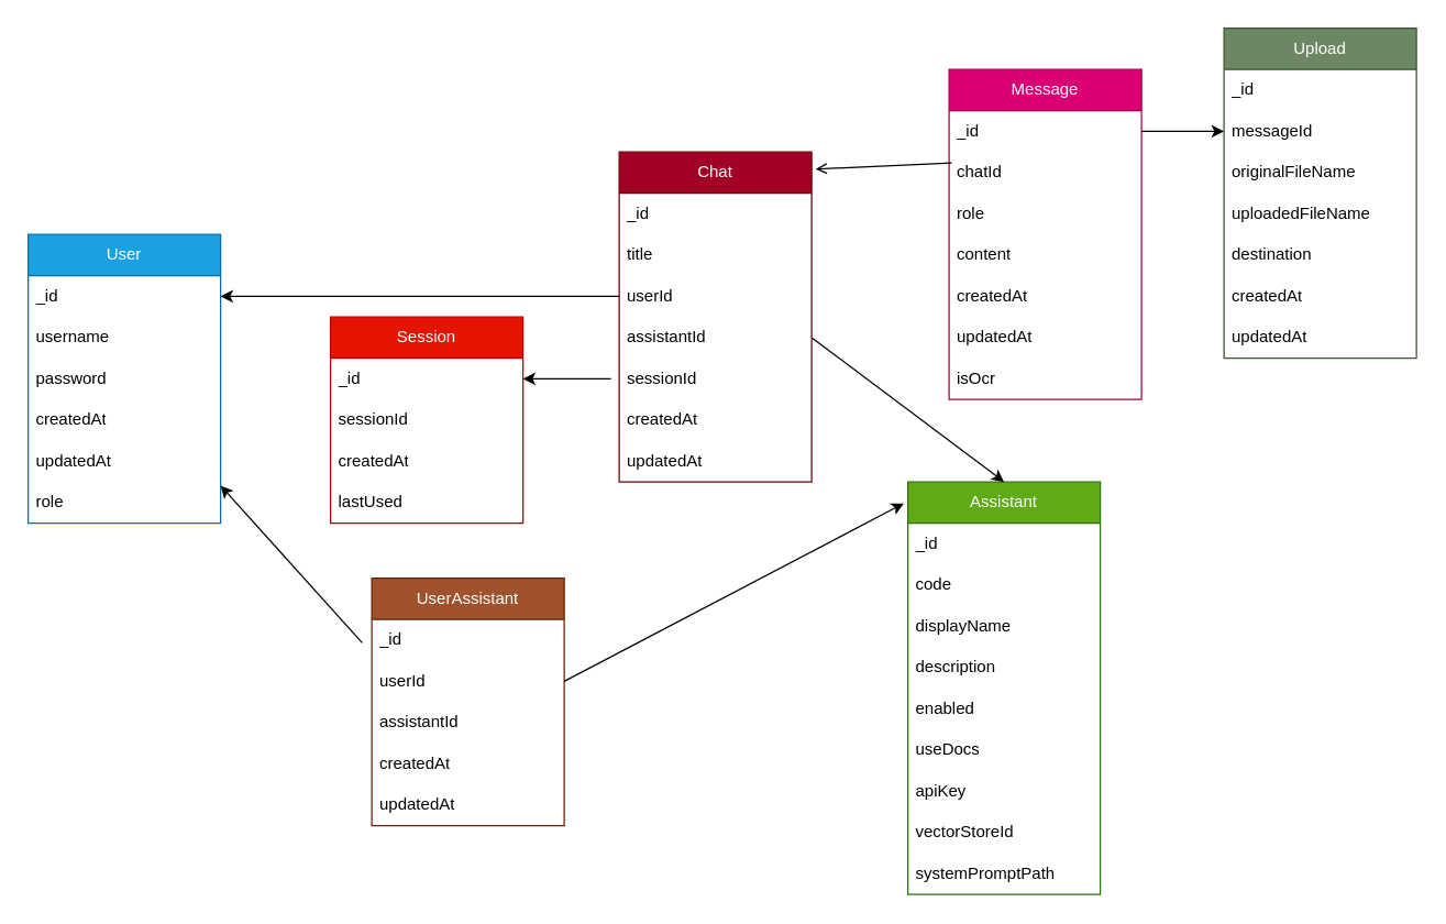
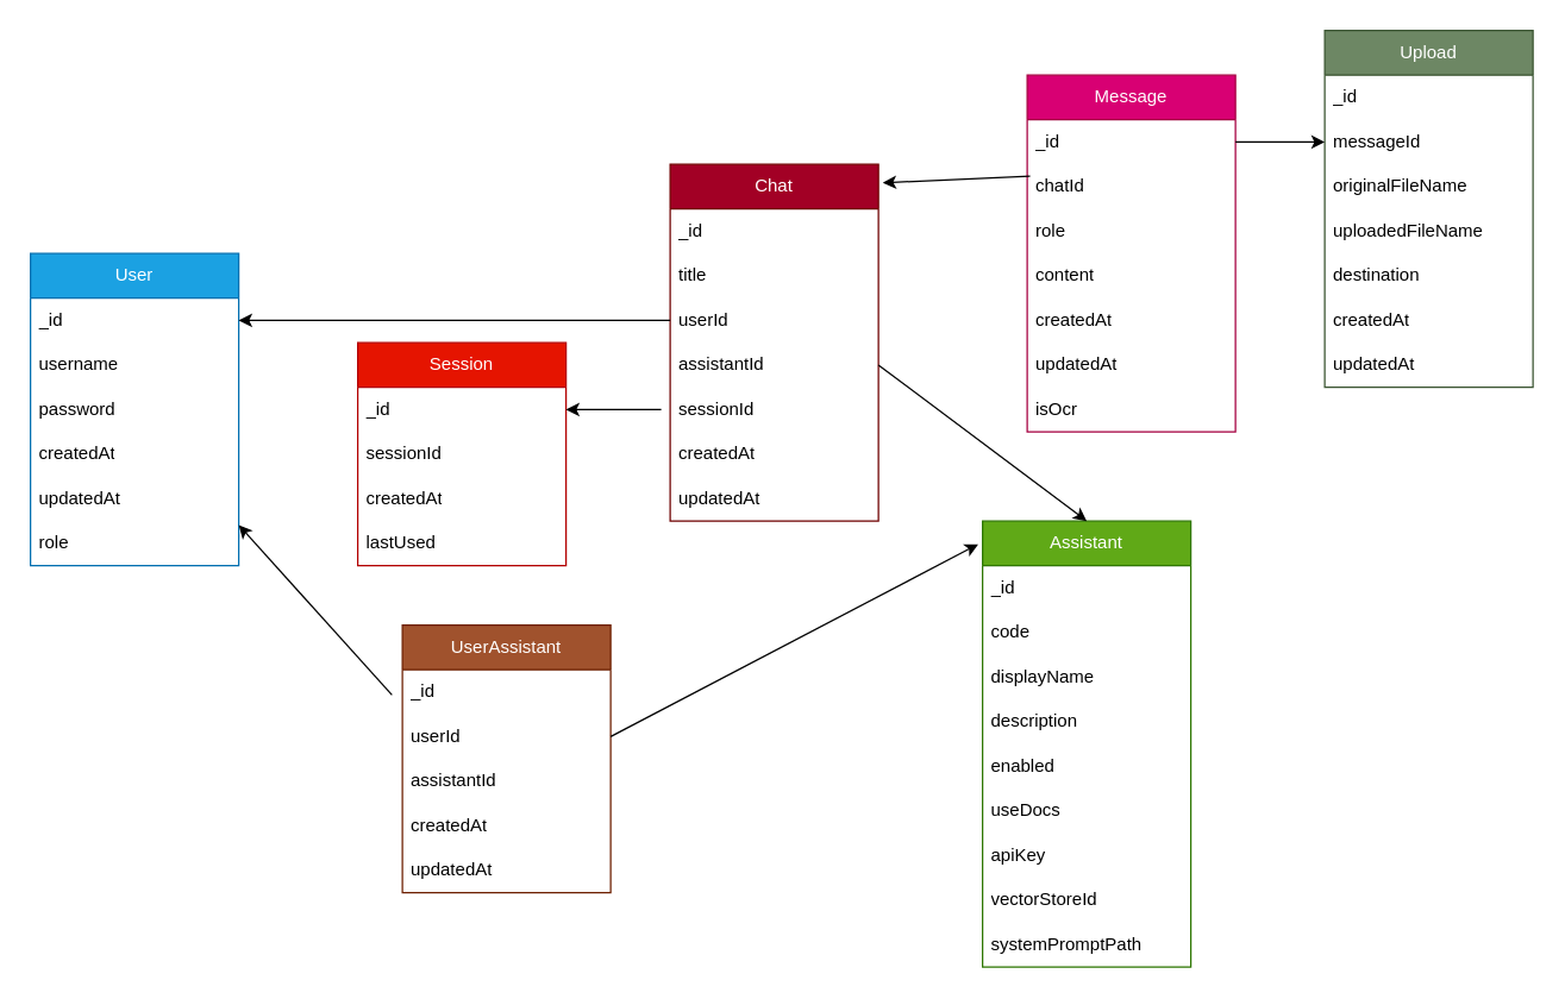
- <mxCell id="35" value="" style="endArrow=open;html=1;rounded=0;entryX=1.021;entryY=0.052;entryDx=0;entryDy=0;entryPerimeter=0;exitX=0.014;exitY=0.267;exitDx=0;exitDy=0;exitPerimeter=0;" parent="1" source="29" target="19" edge="1"><mxGeometry width="50" height="50" relative="1" as="geometry"><mxPoint x="720" y="780" as="sourcePoint" /><mxPoint x="770" y="730" as="targetPoint" /></mxGeometry></mxCell>
+ <mxCell id="35" value="" style="endArrow=classic;html=1;rounded=0;entryX=1.021;entryY=0.052;entryDx=0;entryDy=0;entryPerimeter=0;exitX=0.014;exitY=0.267;exitDx=0;exitDy=0;exitPerimeter=0;" parent="1" source="29" target="19" edge="1"><mxGeometry width="50" height="50" relative="1" as="geometry"><mxPoint x="720" y="780" as="sourcePoint" /><mxPoint x="770" y="730" as="targetPoint" /></mxGeometry></mxCell>
